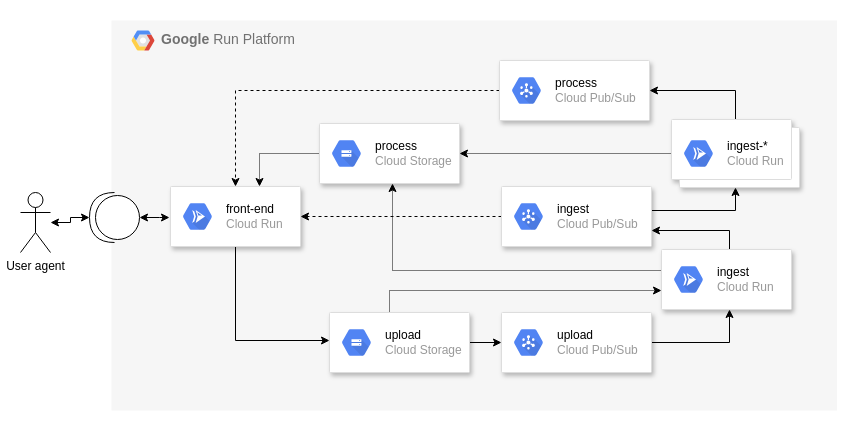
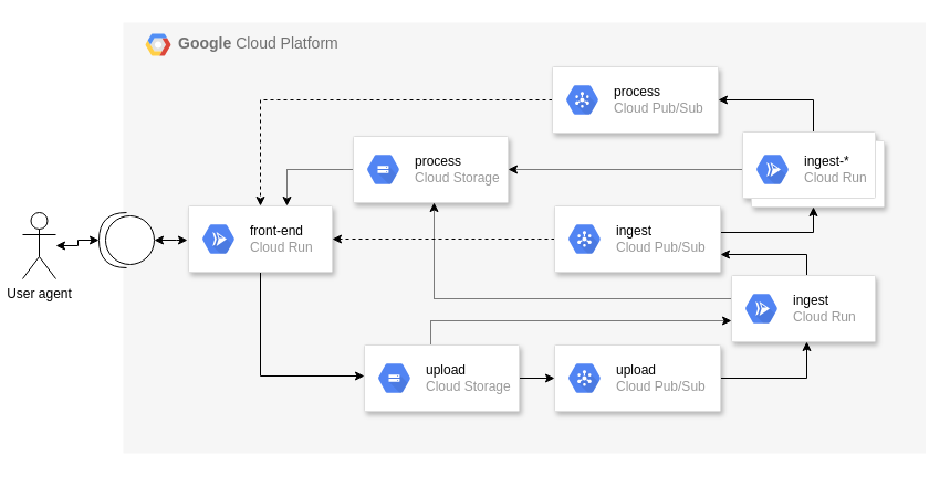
- <mxCell id="3" value="&lt;b&gt;Google &lt;/b&gt;Run Platform" style="fillColor=#F6F6F6;strokeColor=none;shadow=0;gradientColor=none;fontSize=14;align=left;spacing=10;fontColor=#717171;9E9E9E;verticalAlign=top;spacingTop=-4;fontStyle=0;spacingLeft=40;html=1;flipH=0;container=0;" parent="2" vertex="1"><mxGeometry width="725.5" height="390" as="geometry" /></mxCell>
+ <mxCell id="3" value="&lt;b&gt;Google &lt;/b&gt;Cloud Platform" style="fillColor=#F6F6F6;strokeColor=none;shadow=0;gradientColor=none;fontSize=14;align=left;spacing=10;fontColor=#717171;9E9E9E;verticalAlign=top;spacingTop=-4;fontStyle=0;spacingLeft=40;html=1;flipH=0;container=0;" parent="2" vertex="1"><mxGeometry width="725.5" height="390" as="geometry" /></mxCell>
